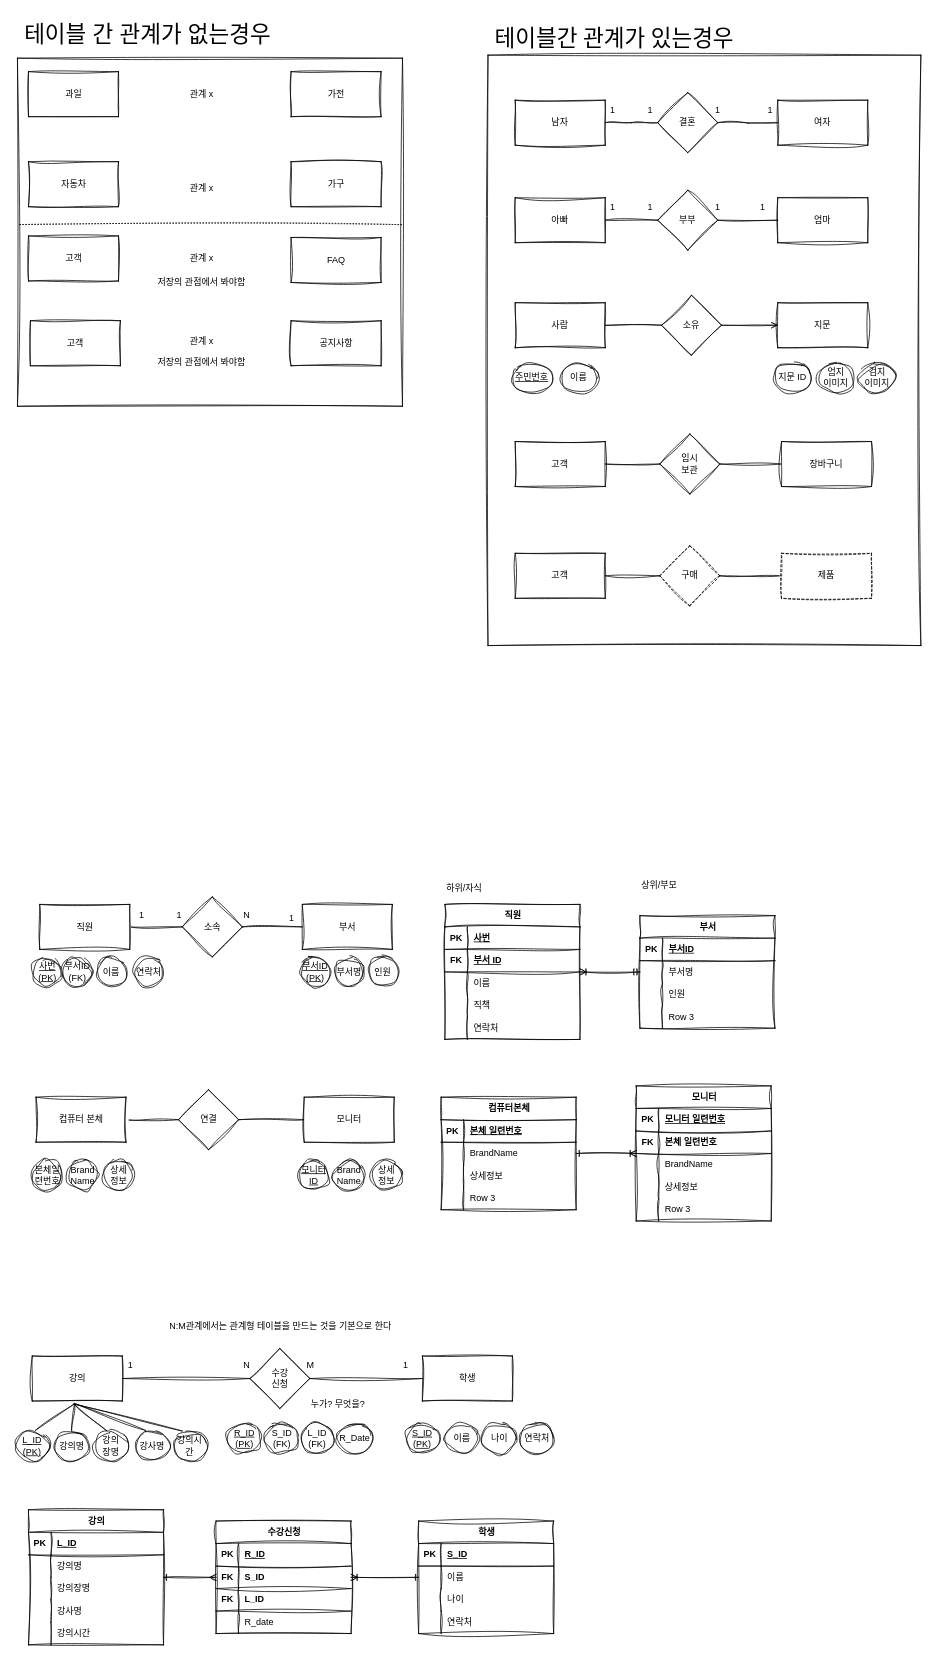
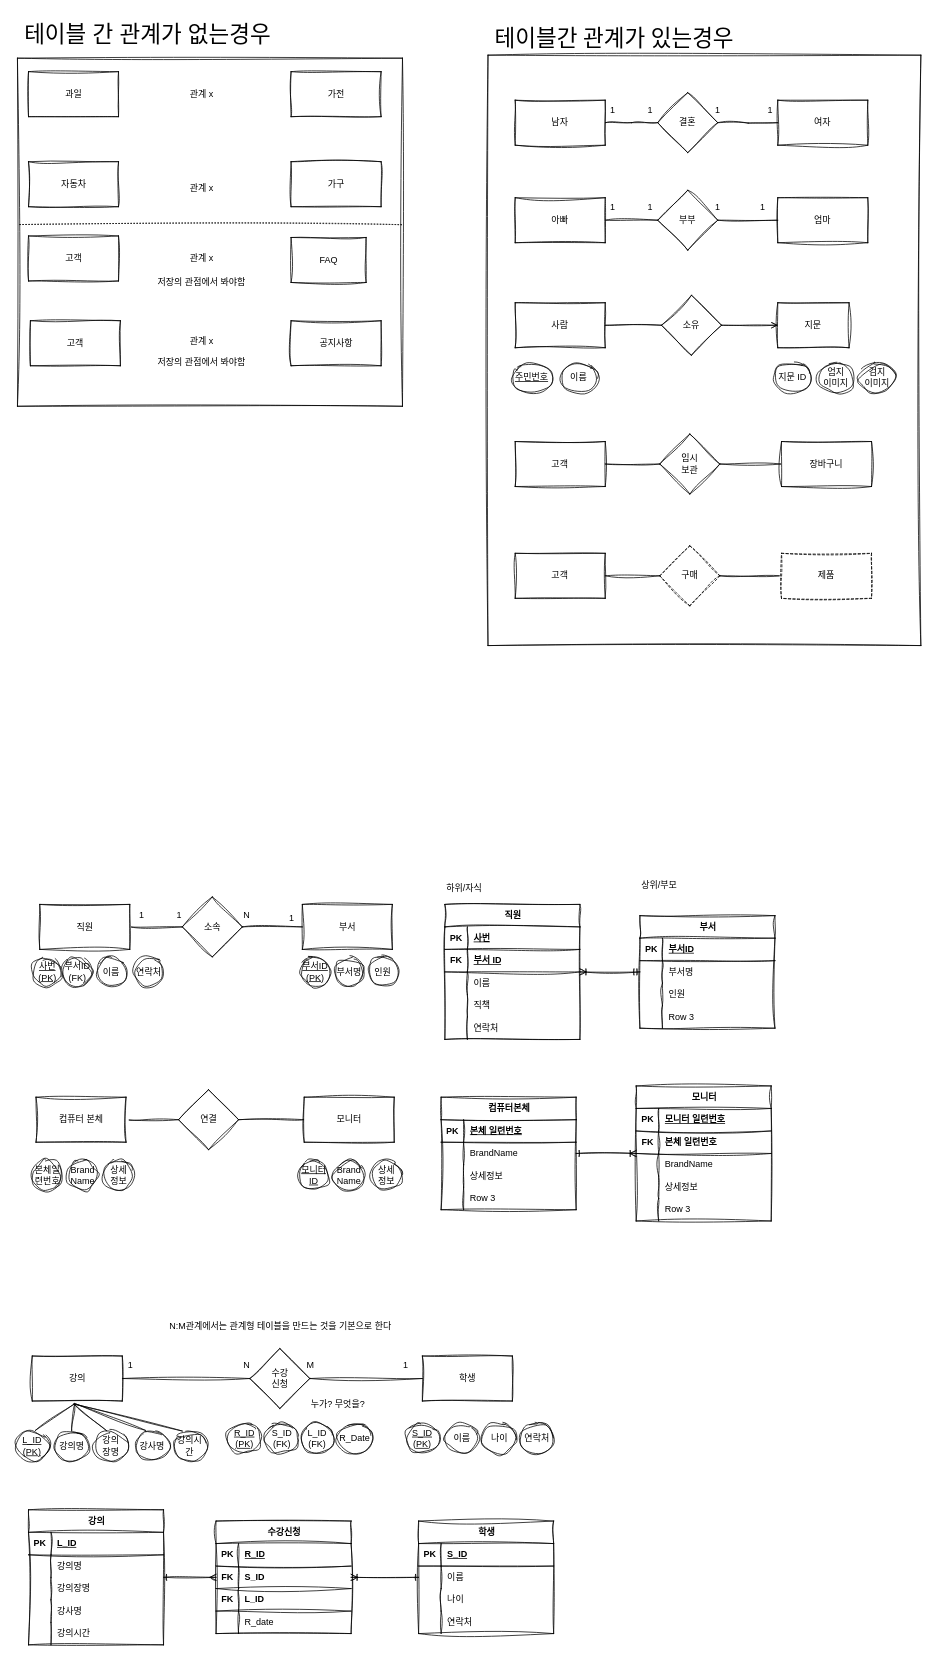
- <mxCell id="204" value="FAQ" style="rounded=0;whiteSpace=wrap;html=1;sketch=1;curveFitting=1;jiggle=2;" vertex="1" parent="1"><mxGeometry x="387.5" y="316" width="120" height="60" as="geometry" /></mxCell>
+ <mxCell id="204" value="FAQ" style="rounded=0;whiteSpace=wrap;html=1;sketch=1;curveFitting=1;jiggle=2;" vertex="1" parent="1"><mxGeometry x="387.5" y="316" width="100" height="60" as="geometry" /></mxCell>
- <mxCell id="41" value="지문" style="rounded=0;whiteSpace=wrap;html=1;sketch=1;curveFitting=1;jiggle=2;" parent="1" vertex="1"><mxGeometry x="1036.25" y="403" width="120" height="60" as="geometry" /></mxCell>
+ <mxCell id="41" value="지문" style="rounded=0;whiteSpace=wrap;html=1;sketch=1;curveFitting=1;jiggle=2;" parent="1" vertex="1"><mxGeometry x="1036.25" y="403" width="95" height="60" as="geometry" /></mxCell>
